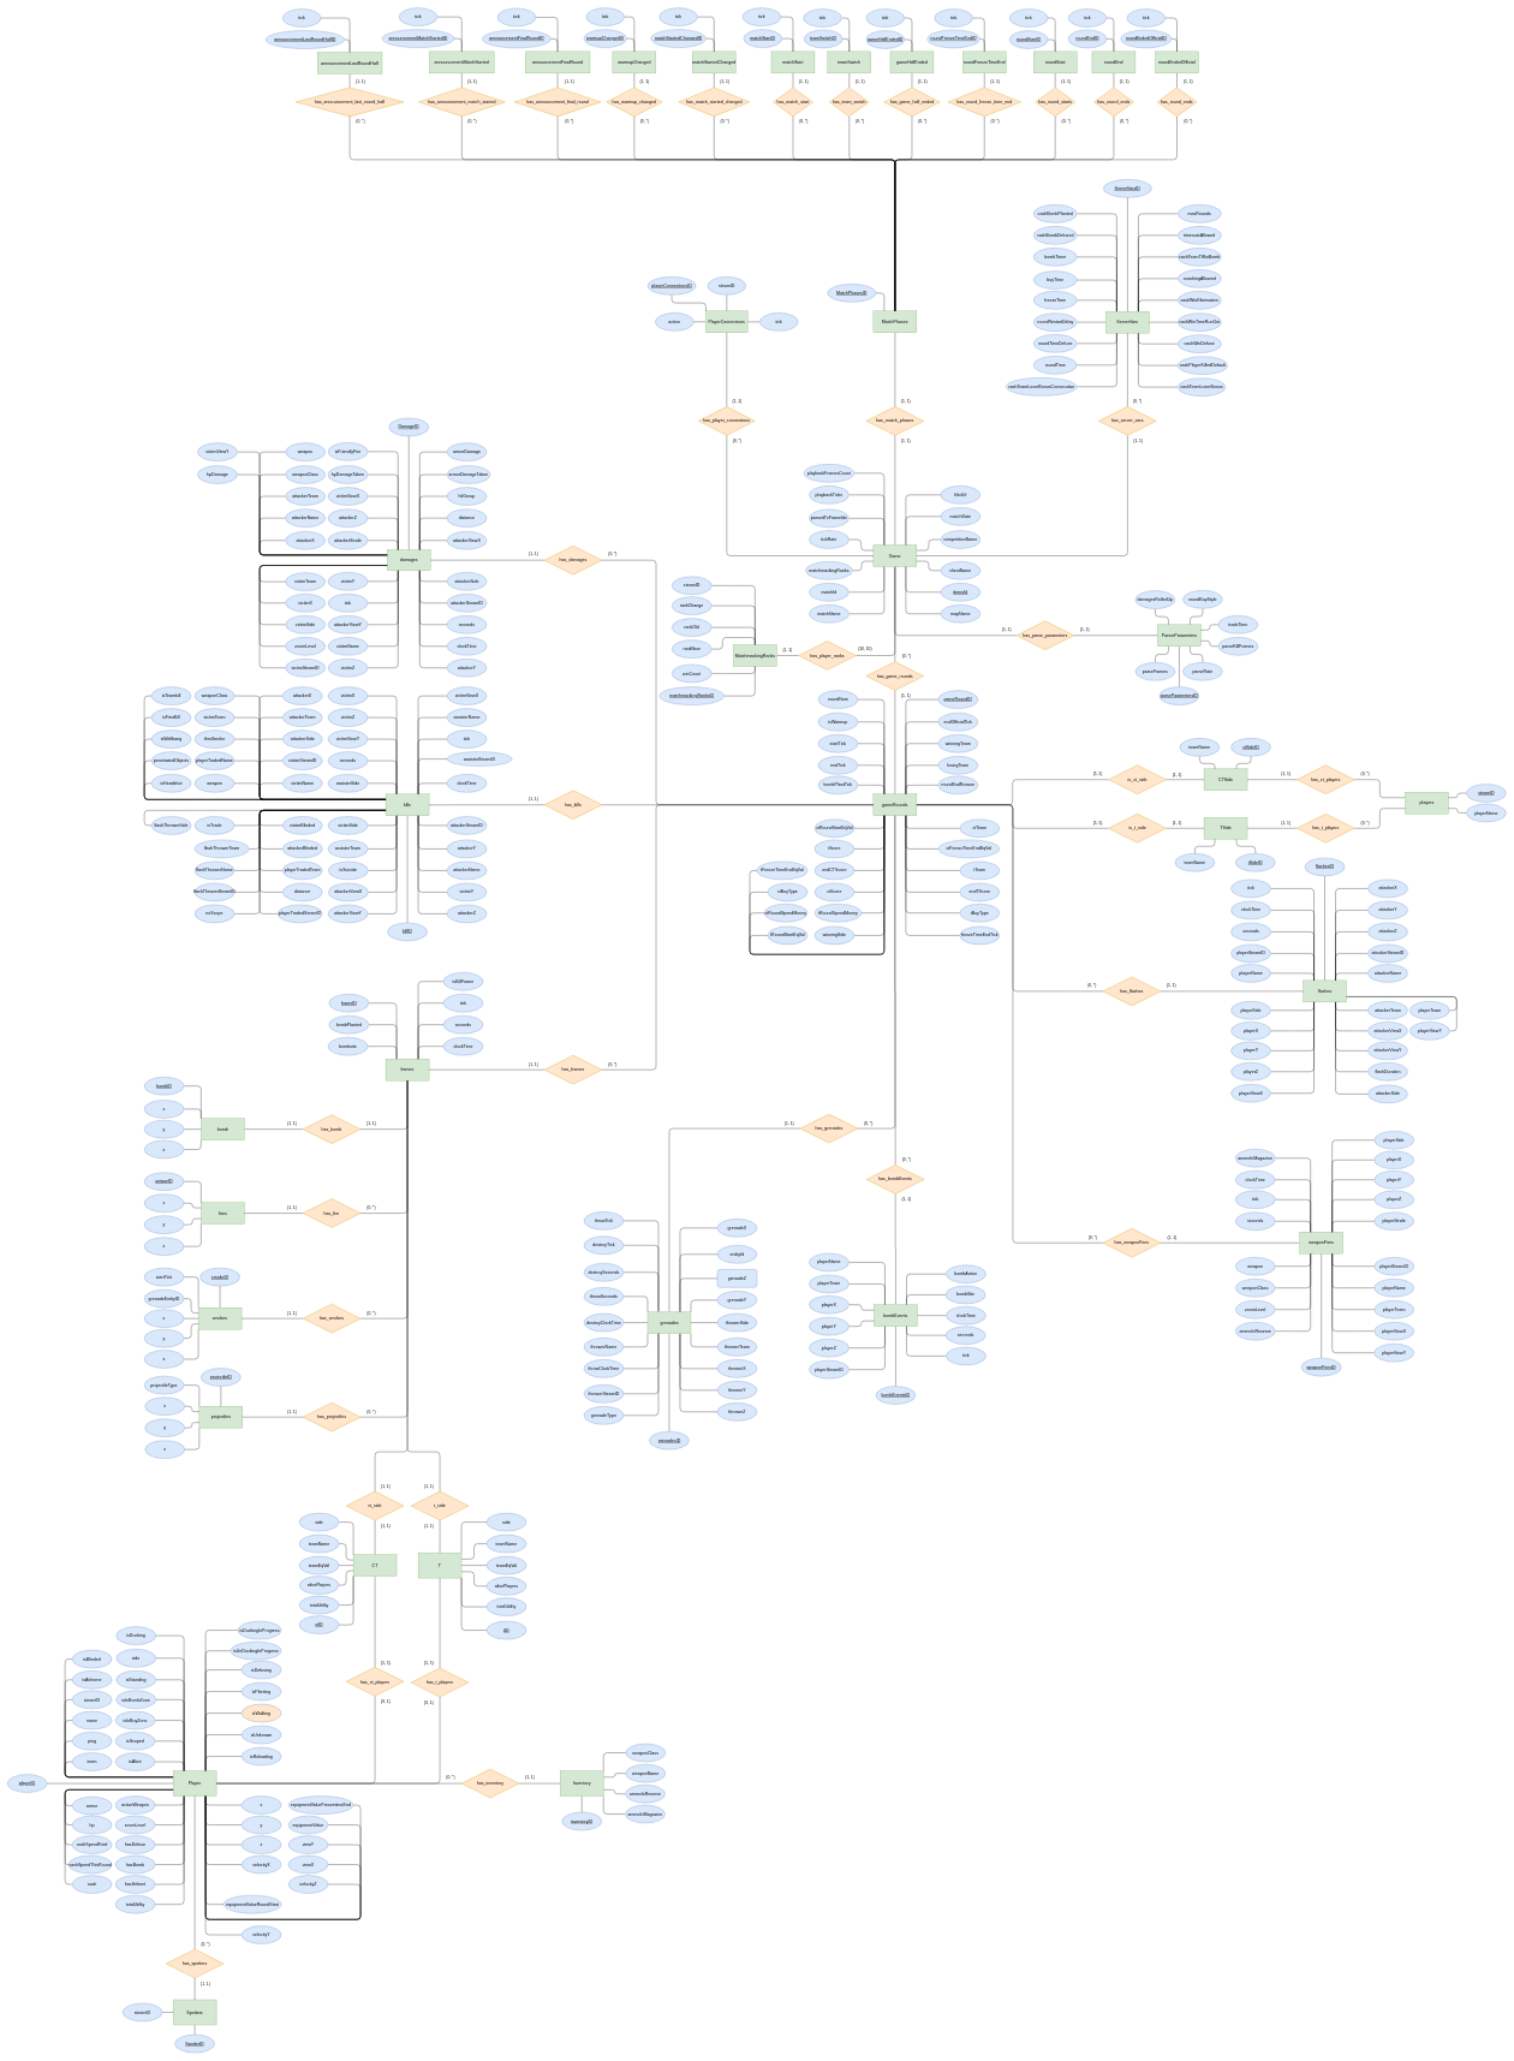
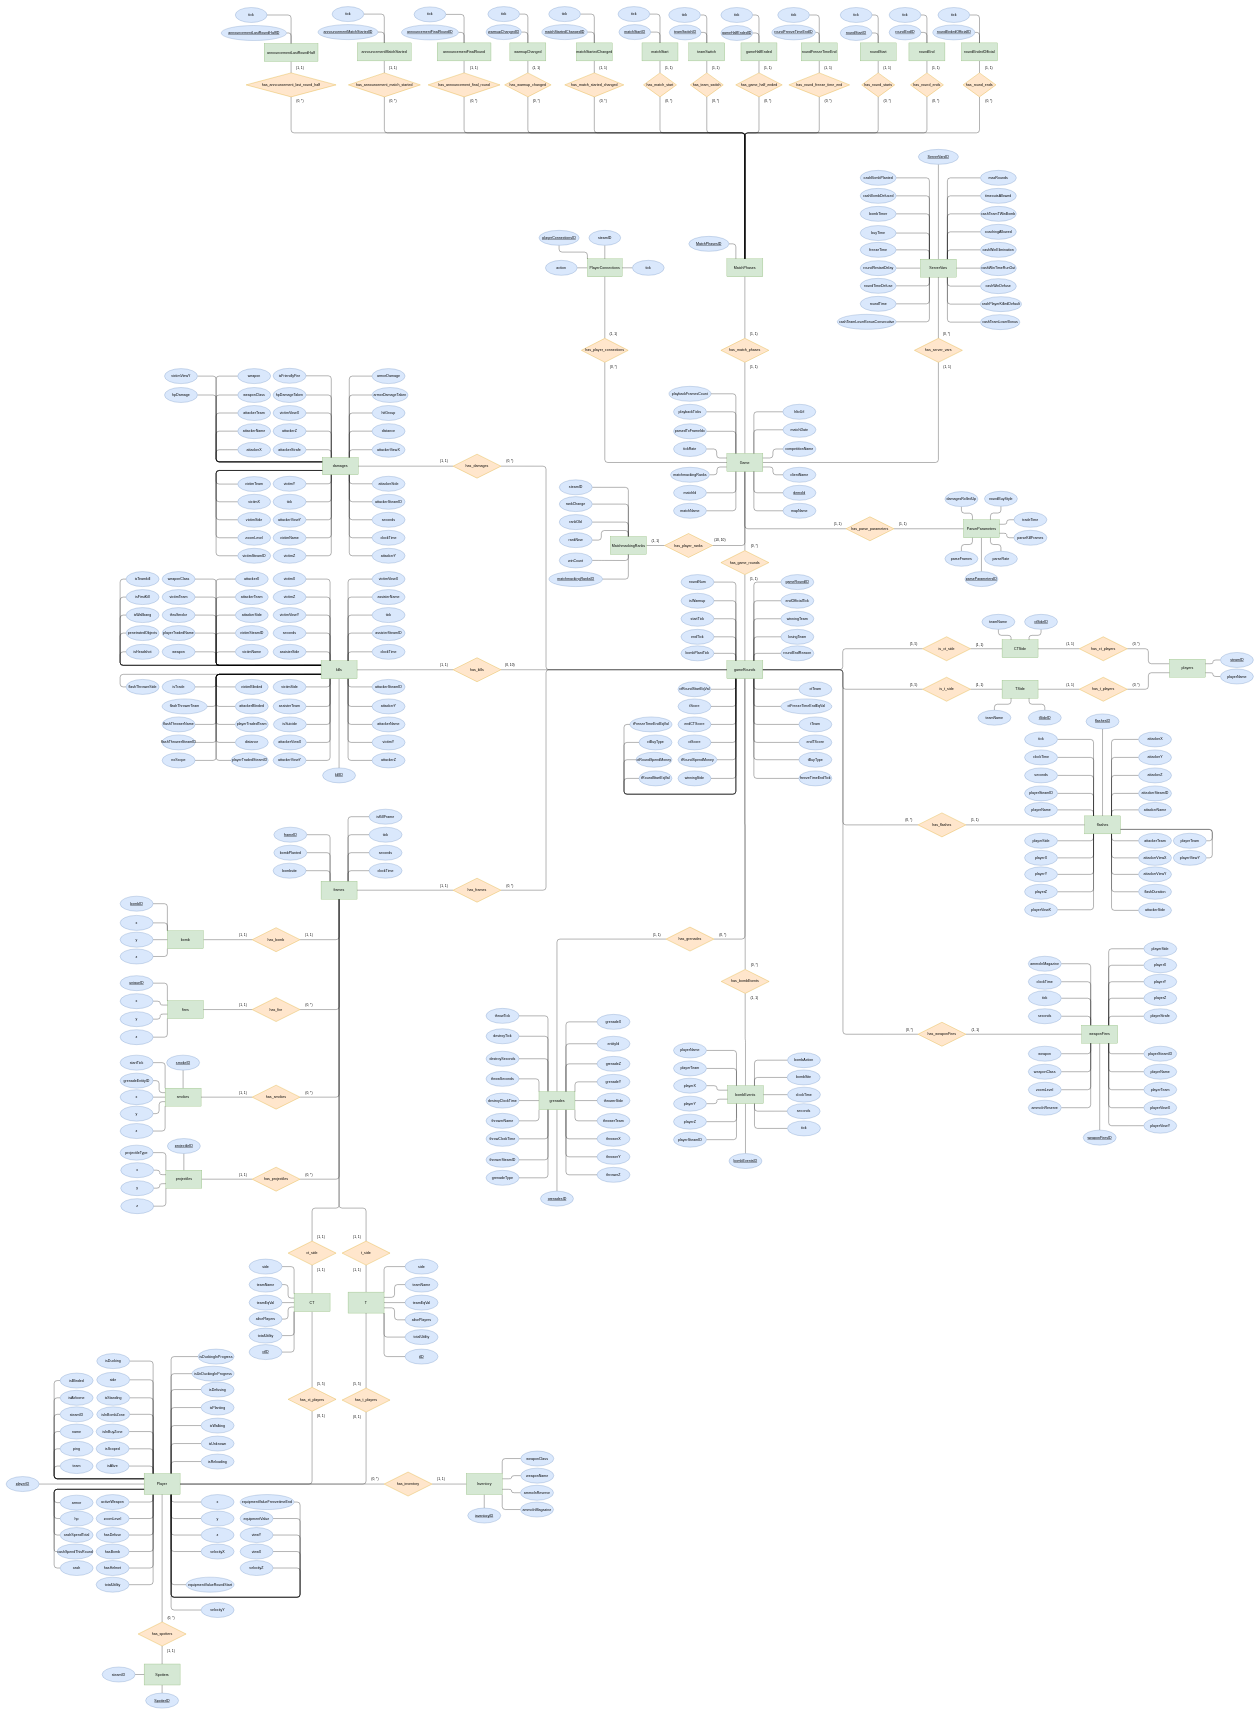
- <mxCell id="747" value="DamageID" style="ellipse;whiteSpace=wrap;html=1;fillColor=#dae8fc;strokeColor=#6c8ebf;fontStyle=4" parent="1" vertex="1"><mxGeometry x="1079" y="1158" width="110" height="50" as="geometry" /></mxCell>
- <mxCell id="746" style="edgeStyle=orthogonalEdgeStyle;rounded=1;orthogonalLoop=1;jettySize=auto;html=1;exitX=0.5;exitY=1;exitDx=0;exitDy=0;entryX=0.5;entryY=0;entryDx=0;entryDy=0;endArrow=none;endFill=0;curved=0;" parent="1" source="747" target="176" edge="1"><mxGeometry relative="1" as="geometry" /></mxCell>
- <mxCell id="222" value="assisterSteamID" style="ellipse;whiteSpace=wrap;html=1;fillColor=#dae8fc;strokeColor=#6c8ebf;" parent="1" vertex="1"><mxGeometry x="1240" y="2083.75" width="180" height="40" as="geometry" /></mxCell>
+ <mxCell id="222" value="assisterSteamID" style="ellipse;whiteSpace=wrap;html=1;fillColor=#dae8fc;strokeColor=#6c8ebf;" parent="1" vertex="1"><mxGeometry x="1240" y="2083.75" width="110" height="50" as="geometry" /></mxCell>
+ <mxCell id="709" value="(0, 10)" style="text;html=1;align=center;verticalAlign=middle;whiteSpace=wrap;rounded=0;fontFamily=Helvetica;fontSize=11;fontColor=default;labelBackgroundColor=default;" parent="1" vertex="1"><mxGeometry x="1670" y="2201.25" width="60" height="30" as="geometry" /></mxCell>
- <mxCell id="361" value="grenadeZ" style="whiteSpace=wrap;html=1;fillColor=#dae8fc;strokeColor=#6c8ebf;rounded=1;" parent="1" vertex="1"><mxGeometry x="1990" y="3520" width="110" height="50" as="geometry" /></mxCell>
+ <mxCell id="361" value="grenadeZ" style="ellipse;whiteSpace=wrap;html=1;fillColor=#dae8fc;strokeColor=#6c8ebf;" parent="1" vertex="1"><mxGeometry x="1990" y="3520" width="110" height="50" as="geometry" /></mxCell>
- <mxCell id="584" value="isWalking" style="ellipse;whiteSpace=wrap;html=1;fillColor=#ffe6cc;strokeColor=#6c8ebf;" parent="1" vertex="1"><mxGeometry x="670" y="4726" width="110" height="50" as="geometry" /></mxCell>
+ <mxCell id="584" value="isWalking" style="ellipse;whiteSpace=wrap;html=1;fillColor=#dae8fc;strokeColor=#6c8ebf;" parent="1" vertex="1"><mxGeometry x="670" y="4726" width="110" height="50" as="geometry" /></mxCell>
